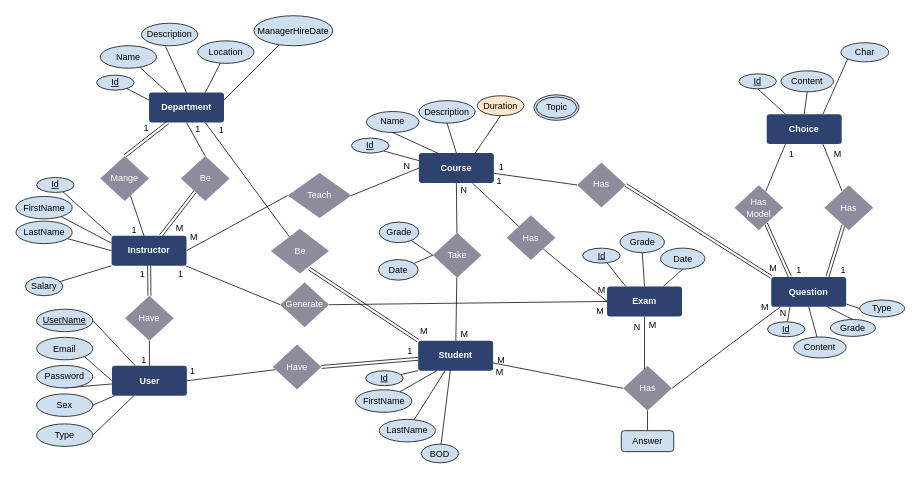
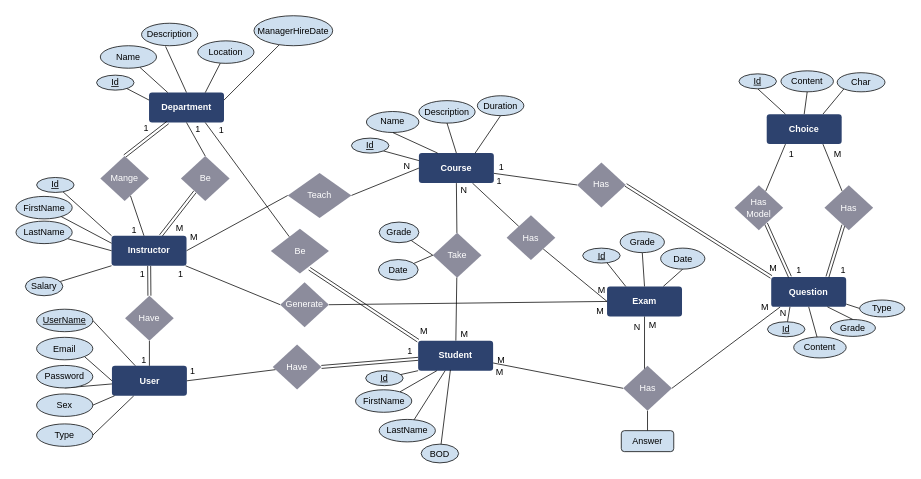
- <mxCell id="131" value="Char" style="ellipse;whiteSpace=wrap;html=1;align=center;fillColor=#cedfef;" parent="1" vertex="1"><mxGeometry x="1121" y="56.5" width="63.75" height="25.5" as="geometry" /></mxCell>
+ <mxCell id="131" value="Char" style="ellipse;whiteSpace=wrap;html=1;align=center;fillColor=#cedfef;" parent="1" vertex="1"><mxGeometry x="1116" y="96.5" width="63.75" height="25.5" as="geometry" /></mxCell>
- <mxCell id="24" value="Duration" style="ellipse;whiteSpace=wrap;html=1;align=center;fillColor=#ffe6cc;" parent="1" vertex="1"><mxGeometry x="636" y="127.25" width="62" height="26.5" as="geometry" /></mxCell>
+ <mxCell id="24" value="Duration" style="ellipse;whiteSpace=wrap;html=1;align=center;fillColor=#cedfef;" parent="1" vertex="1"><mxGeometry x="636" y="127.25" width="62" height="26.5" as="geometry" /></mxCell>
- <mxCell id="149" value="Topic" style="ellipse;shape=doubleEllipse;margin=3;whiteSpace=wrap;html=1;align=center;fillColor=#CEDFEF;" parent="1" vertex="1"><mxGeometry x="711.5" y="126" width="60" height="34" as="geometry" /></mxCell>
